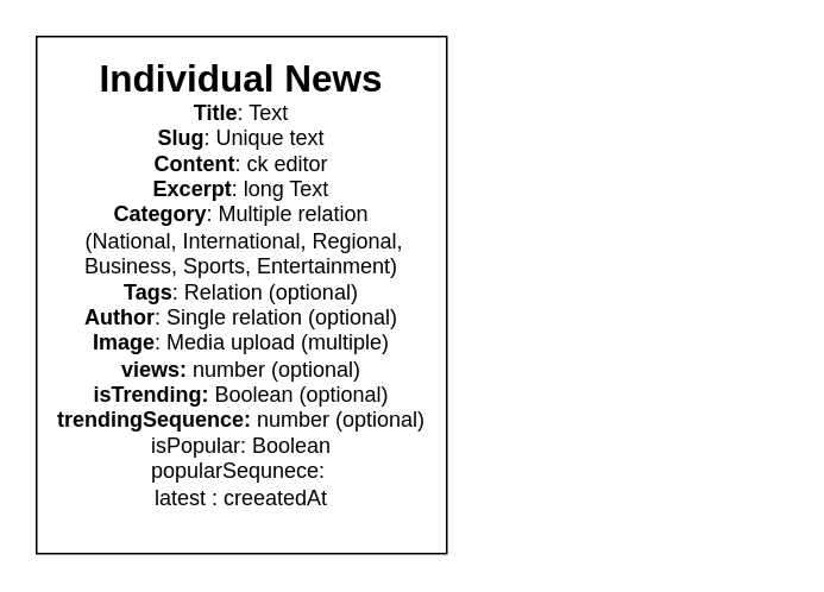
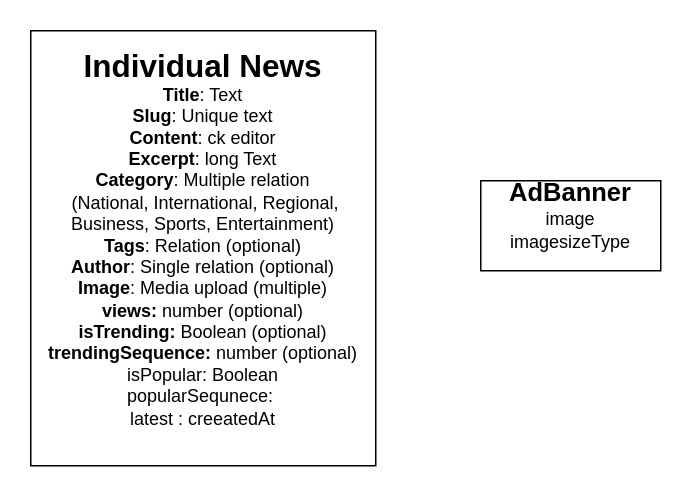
+ <mxCell id="3" value="&lt;div&gt;&lt;span style=&quot;background-color: initial;&quot;&gt;&lt;b style=&quot;font-size: 17px;&quot;&gt;AdBanner&lt;/b&gt;&lt;/span&gt;&lt;/div&gt;&lt;div&gt;image&lt;/div&gt;&lt;div&gt;imagesizeType&lt;/div&gt;&lt;div&gt;&lt;br&gt;&lt;/div&gt;" style="rounded=0;whiteSpace=wrap;html=1;" vertex="1" parent="1"><mxGeometry x="320" y="120" width="120" height="60" as="geometry" /></mxCell>
